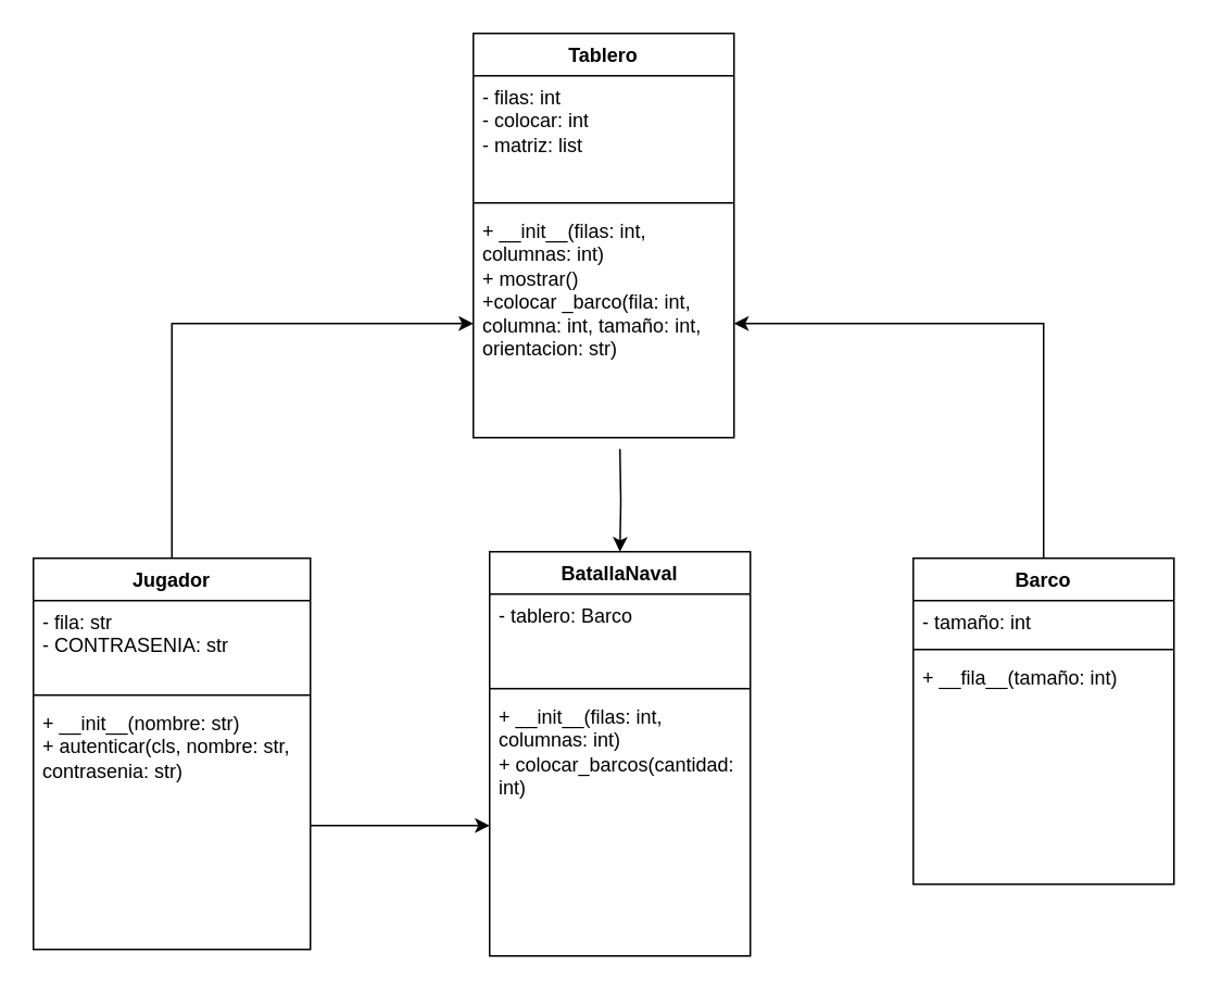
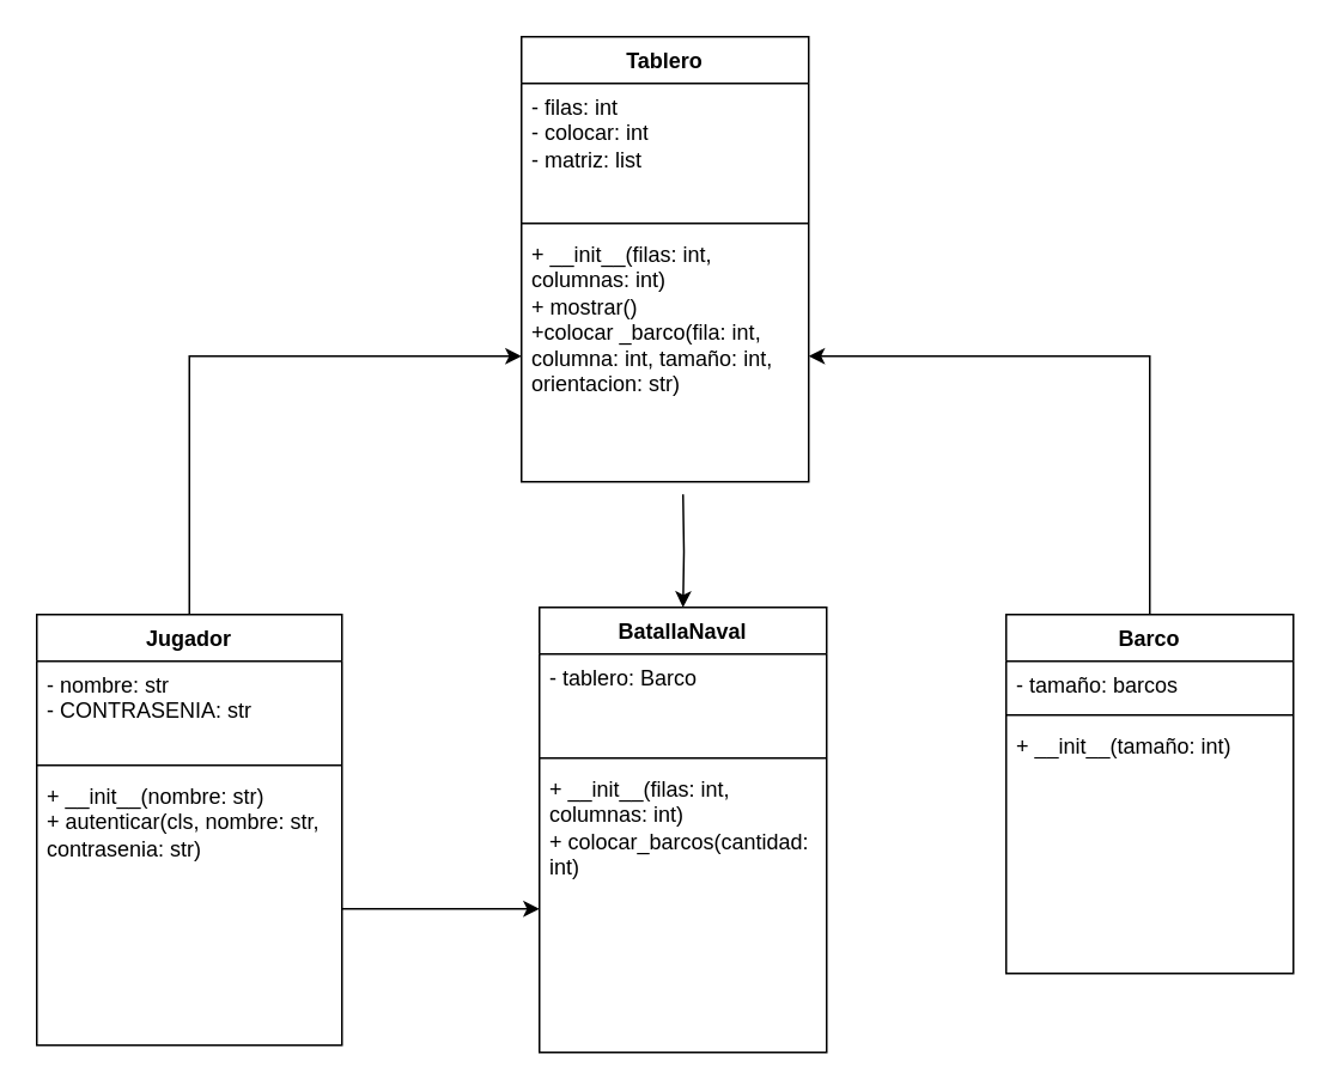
- <mxCell id="18" value="- tamaño: int" style="text;strokeColor=none;fillColor=none;align=left;verticalAlign=top;spacingLeft=4;spacingRight=4;overflow=hidden;rotatable=0;points=[[0,0.5],[1,0.5]];portConstraint=eastwest;whiteSpace=wrap;html=1;" parent="17" vertex="1"><mxGeometry y="26" width="160" height="26" as="geometry" /></mxCell>
+ <mxCell id="18" value="- tamaño: barcos" style="text;strokeColor=none;fillColor=none;align=left;verticalAlign=top;spacingLeft=4;spacingRight=4;overflow=hidden;rotatable=0;points=[[0,0.5],[1,0.5]];portConstraint=eastwest;whiteSpace=wrap;html=1;" parent="17" vertex="1"><mxGeometry y="26" width="160" height="26" as="geometry" /></mxCell>
- <mxCell id="9" value="- fila: str&lt;div&gt;&lt;span style=&quot;background-color: transparent; color: light-dark(rgb(0, 0, 0), rgb(255, 255, 255));&quot;&gt;- CONTRASENIA: str&lt;/span&gt;&lt;/div&gt;&lt;div&gt;&lt;br&gt;&lt;/div&gt;" style="text;strokeColor=none;fillColor=none;align=left;verticalAlign=top;spacingLeft=4;spacingRight=4;overflow=hidden;rotatable=0;points=[[0,0.5],[1,0.5]];portConstraint=eastwest;whiteSpace=wrap;html=1;" parent="8" vertex="1"><mxGeometry y="26" width="170" height="54" as="geometry" /></mxCell>
+ <mxCell id="9" value="- nombre: str&lt;div&gt;&lt;span style=&quot;background-color: transparent; color: light-dark(rgb(0, 0, 0), rgb(255, 255, 255));&quot;&gt;- CONTRASENIA: str&lt;/span&gt;&lt;/div&gt;&lt;div&gt;&lt;br&gt;&lt;/div&gt;" style="text;strokeColor=none;fillColor=none;align=left;verticalAlign=top;spacingLeft=4;spacingRight=4;overflow=hidden;rotatable=0;points=[[0,0.5],[1,0.5]];portConstraint=eastwest;whiteSpace=wrap;html=1;" parent="8" vertex="1"><mxGeometry y="26" width="170" height="54" as="geometry" /></mxCell>
- <mxCell id="20" value="+ __fila__(tamaño: int)" style="text;strokeColor=none;fillColor=none;align=left;verticalAlign=top;spacingLeft=4;spacingRight=4;overflow=hidden;rotatable=0;points=[[0,0.5],[1,0.5]];portConstraint=eastwest;whiteSpace=wrap;html=1;" parent="17" vertex="1"><mxGeometry y="60" width="160" height="140" as="geometry" /></mxCell>
+ <mxCell id="20" value="+ __init__(tamaño: int)" style="text;strokeColor=none;fillColor=none;align=left;verticalAlign=top;spacingLeft=4;spacingRight=4;overflow=hidden;rotatable=0;points=[[0,0.5],[1,0.5]];portConstraint=eastwest;whiteSpace=wrap;html=1;" parent="17" vertex="1"><mxGeometry y="60" width="160" height="140" as="geometry" /></mxCell>
